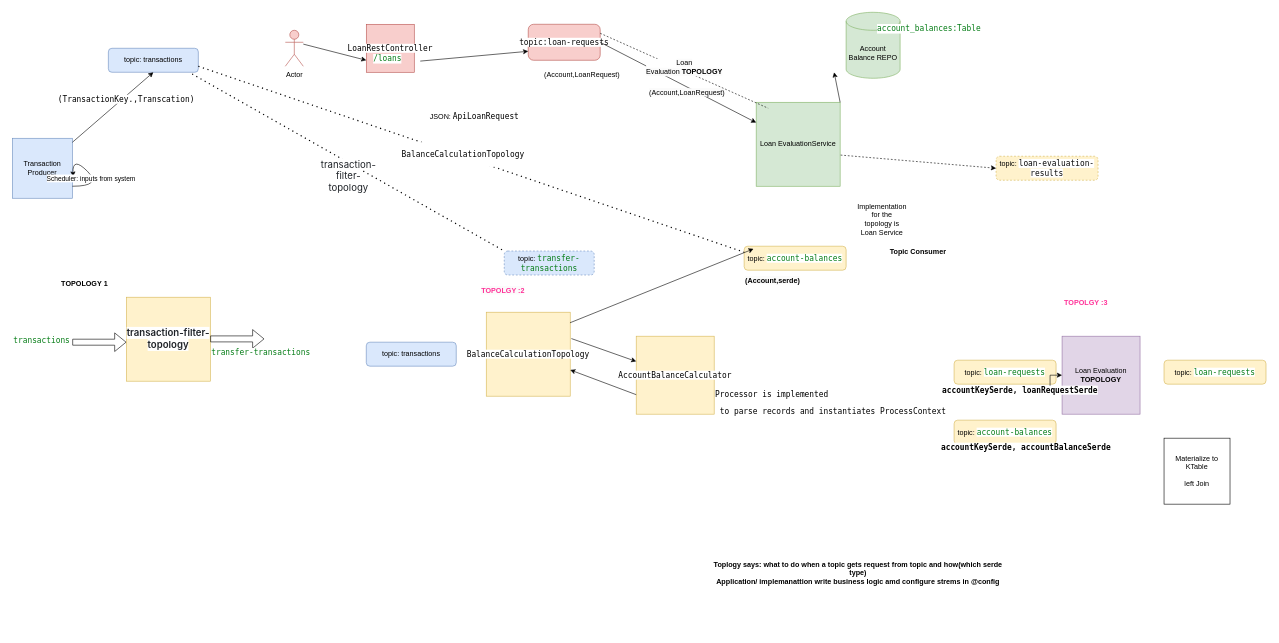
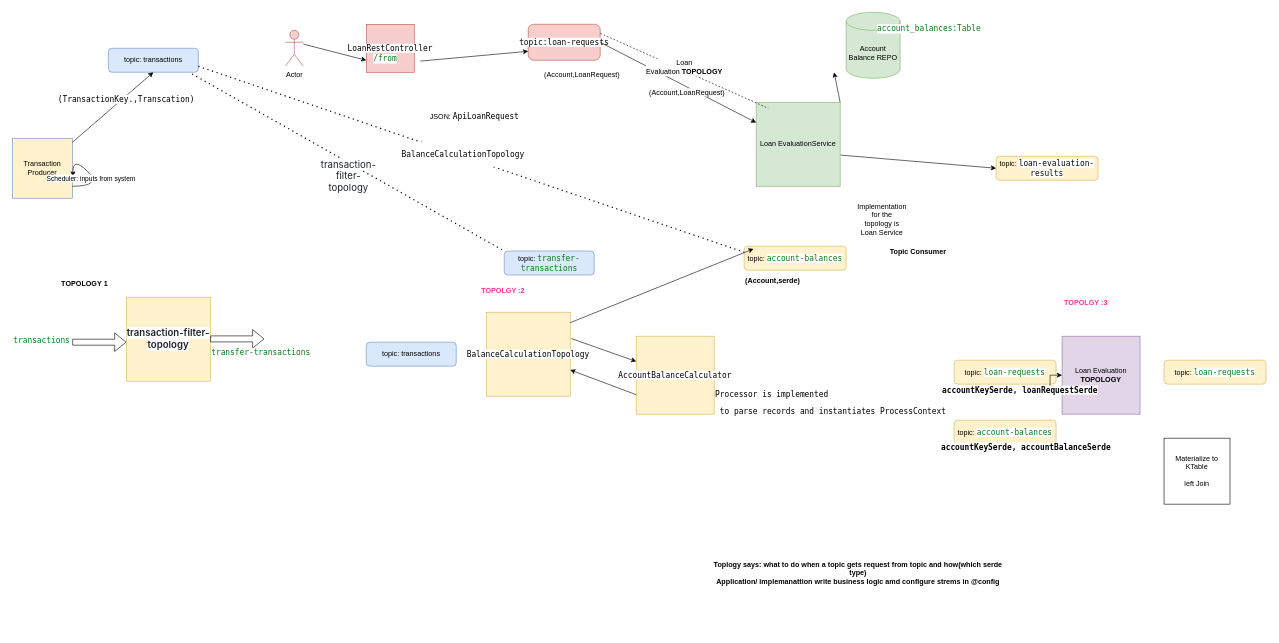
- <mxCell id="16" value="&lt;div style=&quot;background-color:#ffffff;color:#080808&quot;&gt;&lt;pre style=&quot;font-family:'JetBrains Mono',monospace;font-size:9.8pt;&quot;&gt;&lt;span style=&quot;color:#067d17;&quot;&gt;/loans&lt;/span&gt;&lt;/pre&gt;&lt;/div&gt;" style="text;whiteSpace=wrap;html=1;" parent="1" vertex="1"><mxGeometry x="620" y="70" width="80" height="70" as="geometry" /></mxCell>
+ <mxCell id="16" value="&lt;div style=&quot;background-color:#ffffff;color:#080808&quot;&gt;&lt;pre style=&quot;font-family:'JetBrains Mono',monospace;font-size:9.8pt;&quot;&gt;&lt;span style=&quot;color:#067d17;&quot;&gt;/from&lt;/span&gt;&lt;/pre&gt;&lt;/div&gt;" style="text;whiteSpace=wrap;html=1;" parent="1" vertex="1"><mxGeometry x="620" y="70" width="80" height="70" as="geometry" /></mxCell>
- <mxCell id="35" value="" style="endArrow=classic;html=1;rounded=0;exitX=1.006;exitY=0.629;exitDx=0;exitDy=0;exitPerimeter=0;entryX=0;entryY=0.5;entryDx=0;entryDy=0;dashed=1;" edge="1" parent="1" source="29" target="34"><mxGeometry width="50" height="50" relative="1" as="geometry"><mxPoint x="1380" y="470" as="sourcePoint" /><mxPoint x="1430" y="420" as="targetPoint" /></mxGeometry></mxCell>
+ <mxCell id="35" value="" style="endArrow=classic;html=1;rounded=0;exitX=1.006;exitY=0.629;exitDx=0;exitDy=0;exitPerimeter=0;entryX=0;entryY=0.5;entryDx=0;entryDy=0;" edge="1" parent="1" source="29" target="34"><mxGeometry width="50" height="50" relative="1" as="geometry"><mxPoint x="1380" y="470" as="sourcePoint" /><mxPoint x="1430" y="420" as="targetPoint" /></mxGeometry></mxCell>
- <mxCell id="2" value="Transaction Producer" style="whiteSpace=wrap;html=1;aspect=fixed;fillColor=#dae8fc;strokeColor=#6c8ebf;" parent="1" vertex="1"><mxGeometry x="20" y="230" width="100" height="100" as="geometry" /></mxCell>
+ <mxCell id="2" value="Transaction Producer" style="whiteSpace=wrap;html=1;aspect=fixed;fillColor=#fff2cc;strokeColor=#6c8ebf;" parent="1" vertex="1"><mxGeometry x="20" y="230" width="100" height="100" as="geometry" /></mxCell>
- <mxCell id="34" value="topic:&amp;nbsp;&lt;span style=&quot;font-family: &amp;quot;JetBrains Mono&amp;quot;, monospace; font-size: 9.8pt; background-color: rgb(255, 255, 255); color: rgb(8, 8, 8);&quot;&gt;loan-evaluation-results&lt;/span&gt;" style="rounded=1;whiteSpace=wrap;html=1;fillColor=#fff2cc;strokeColor=#d6b656;dashed=1;" vertex="1" parent="1"><mxGeometry x="1660" y="260" width="170" height="40" as="geometry" /></mxCell>
+ <mxCell id="34" value="topic:&amp;nbsp;&lt;span style=&quot;font-family: &amp;quot;JetBrains Mono&amp;quot;, monospace; font-size: 9.8pt; background-color: rgb(255, 255, 255); color: rgb(8, 8, 8);&quot;&gt;loan-evaluation-results&lt;/span&gt;" style="rounded=1;whiteSpace=wrap;html=1;fillColor=#fff2cc;strokeColor=#d6b656;" vertex="1" parent="1"><mxGeometry x="1660" y="260" width="170" height="40" as="geometry" /></mxCell>
- <mxCell id="43" value="topic:&amp;nbsp;&lt;span style=&quot;color: rgb(6, 125, 23); font-family: &amp;quot;JetBrains Mono&amp;quot;, monospace; font-size: 9.8pt; text-align: left; background-color: initial;&quot;&gt;transfer-transactions&lt;/span&gt;" style="rounded=1;whiteSpace=wrap;html=1;fillColor=#dae8fc;strokeColor=#6c8ebf;dashed=1;" vertex="1" parent="1"><mxGeometry x="840" y="418" width="150" height="40" as="geometry" /></mxCell>
+ <mxCell id="43" value="topic:&amp;nbsp;&lt;span style=&quot;color: rgb(6, 125, 23); font-family: &amp;quot;JetBrains Mono&amp;quot;, monospace; font-size: 9.8pt; text-align: left; background-color: initial;&quot;&gt;transfer-transactions&lt;/span&gt;" style="rounded=1;whiteSpace=wrap;html=1;fillColor=#dae8fc;strokeColor=#6c8ebf;" vertex="1" parent="1"><mxGeometry x="840" y="418" width="150" height="40" as="geometry" /></mxCell>
